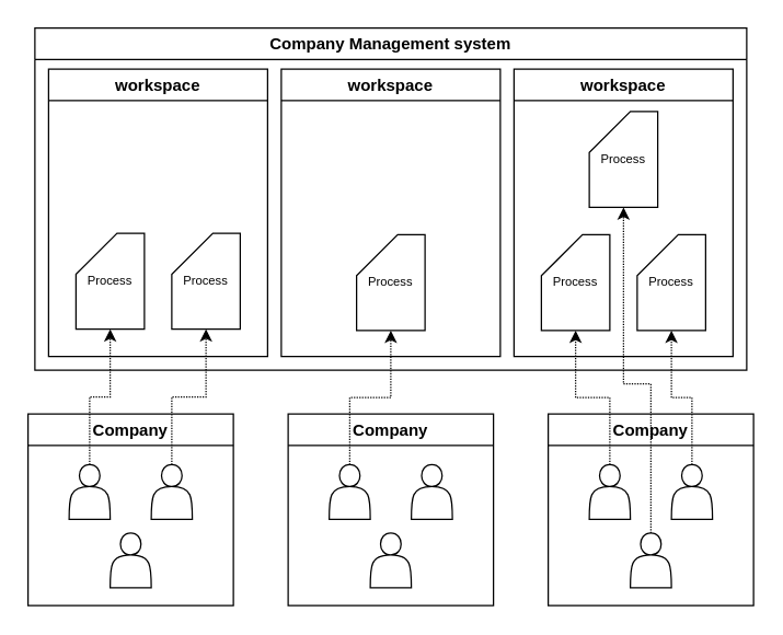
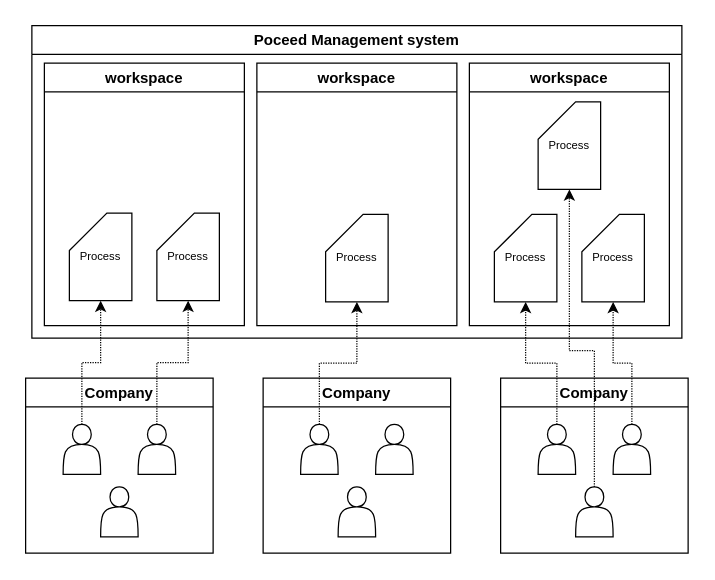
- <mxCell id="2" value="Company Management system" style="swimlane;whiteSpace=wrap;html=1;" vertex="1" parent="1"><mxGeometry x="25" y="20" width="520" height="250" as="geometry" /></mxCell>
+ <mxCell id="2" value="Poceed Management system" style="swimlane;whiteSpace=wrap;html=1;" vertex="1" parent="1"><mxGeometry x="25" y="20" width="520" height="250" as="geometry" /></mxCell>
